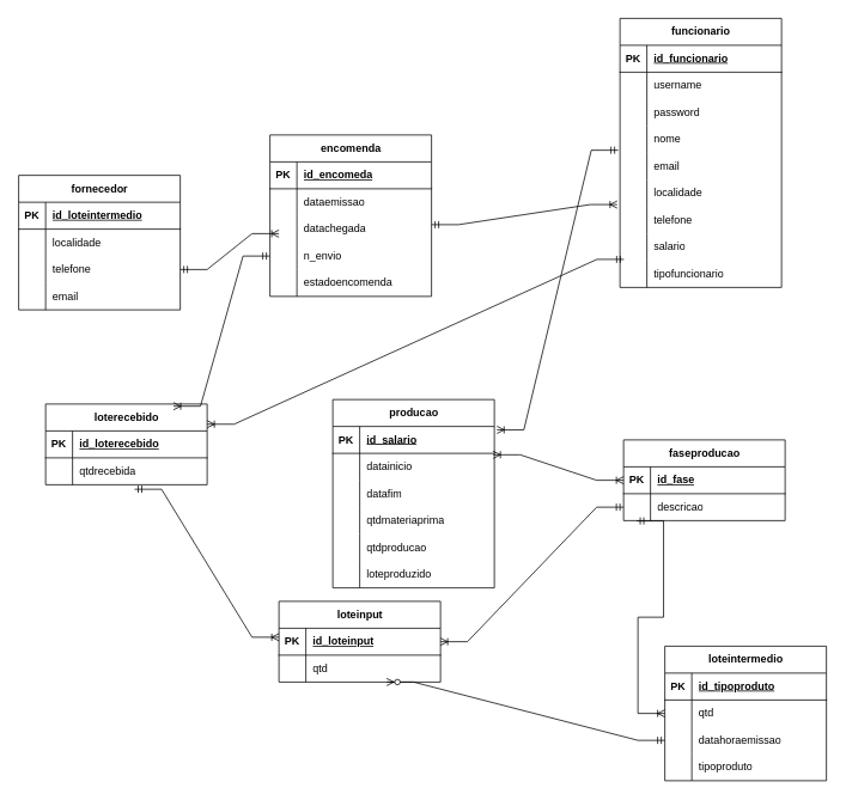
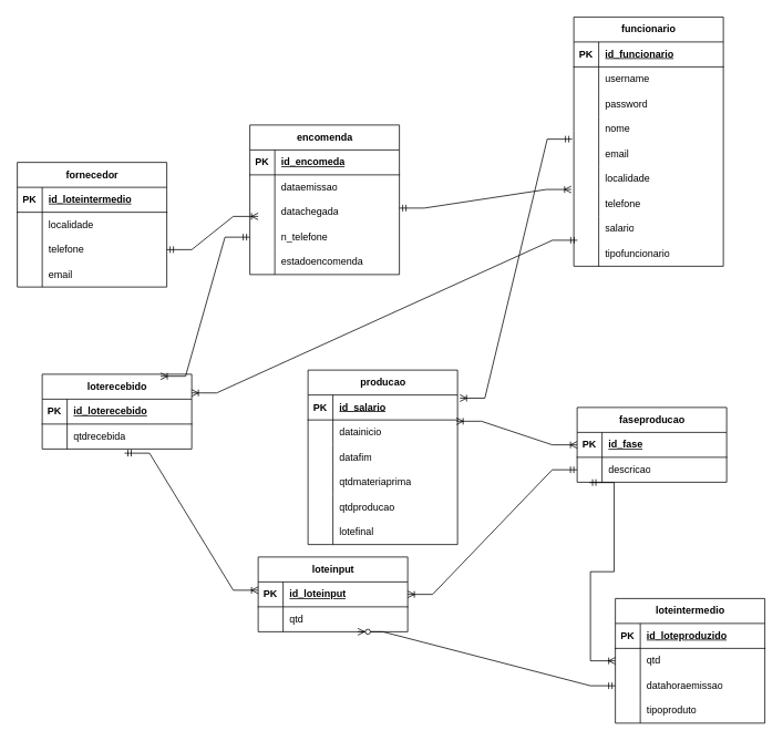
- <mxCell id="70" value="n_envio" style="shape=partialRectangle;connectable=0;fillColor=none;top=0;left=0;bottom=0;right=0;align=left;spacingLeft=6;overflow=hidden;whiteSpace=wrap;html=1;" parent="68" vertex="1"><mxGeometry x="30" width="150" height="30" as="geometry"><mxRectangle width="150" height="30" as="alternateBounds" /></mxGeometry></mxCell>
+ <mxCell id="70" value="n_telefone" style="shape=partialRectangle;connectable=0;fillColor=none;top=0;left=0;bottom=0;right=0;align=left;spacingLeft=6;overflow=hidden;whiteSpace=wrap;html=1;" parent="68" vertex="1"><mxGeometry x="30" width="150" height="30" as="geometry"><mxRectangle width="150" height="30" as="alternateBounds" /></mxGeometry></mxCell>
- <mxCell id="20" value="loteproduzido" style="shape=partialRectangle;connectable=0;fillColor=none;top=0;left=0;bottom=0;right=0;align=left;spacingLeft=6;overflow=hidden;whiteSpace=wrap;html=1;" parent="18" vertex="1"><mxGeometry x="30" width="150" height="30" as="geometry"><mxRectangle width="150" height="30" as="alternateBounds" /></mxGeometry></mxCell>
+ <mxCell id="20" value="lotefinal" style="shape=partialRectangle;connectable=0;fillColor=none;top=0;left=0;bottom=0;right=0;align=left;spacingLeft=6;overflow=hidden;whiteSpace=wrap;html=1;" parent="18" vertex="1"><mxGeometry x="30" width="150" height="30" as="geometry"><mxRectangle width="150" height="30" as="alternateBounds" /></mxGeometry></mxCell>
- <mxCell id="108" value="id_tipoproduto" style="shape=partialRectangle;connectable=0;fillColor=none;top=0;left=0;bottom=0;right=0;align=left;spacingLeft=6;fontStyle=5;overflow=hidden;whiteSpace=wrap;html=1;" parent="106" vertex="1"><mxGeometry x="30" width="150" height="30" as="geometry"><mxRectangle width="150" height="30" as="alternateBounds" /></mxGeometry></mxCell>
+ <mxCell id="108" value="id_loteproduzido" style="shape=partialRectangle;connectable=0;fillColor=none;top=0;left=0;bottom=0;right=0;align=left;spacingLeft=6;fontStyle=5;overflow=hidden;whiteSpace=wrap;html=1;" parent="106" vertex="1"><mxGeometry x="30" width="150" height="30" as="geometry"><mxRectangle width="150" height="30" as="alternateBounds" /></mxGeometry></mxCell>
